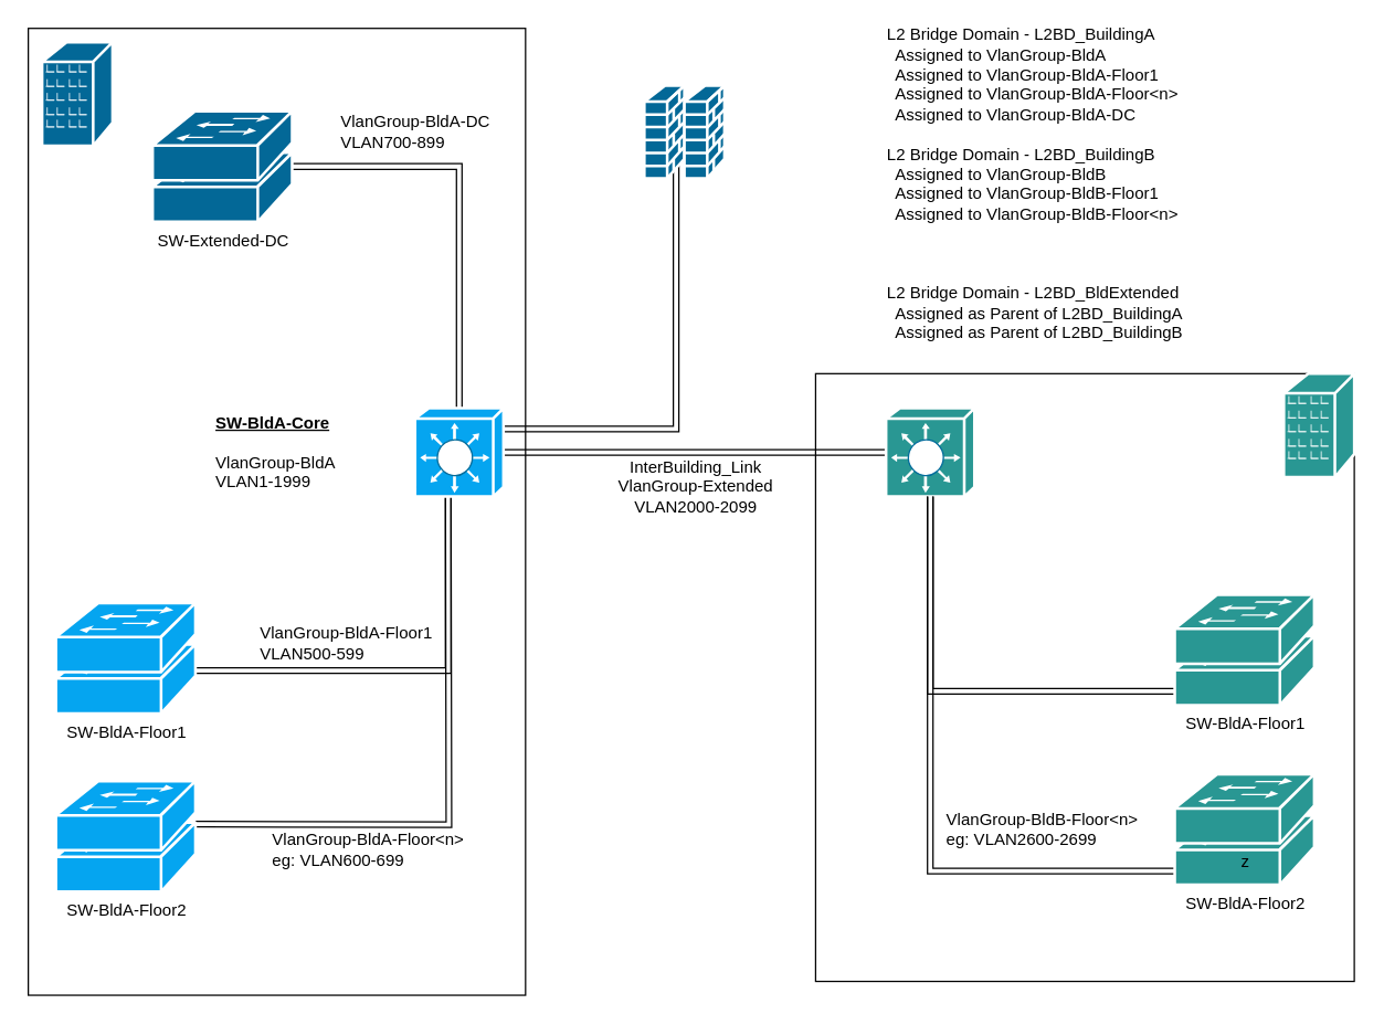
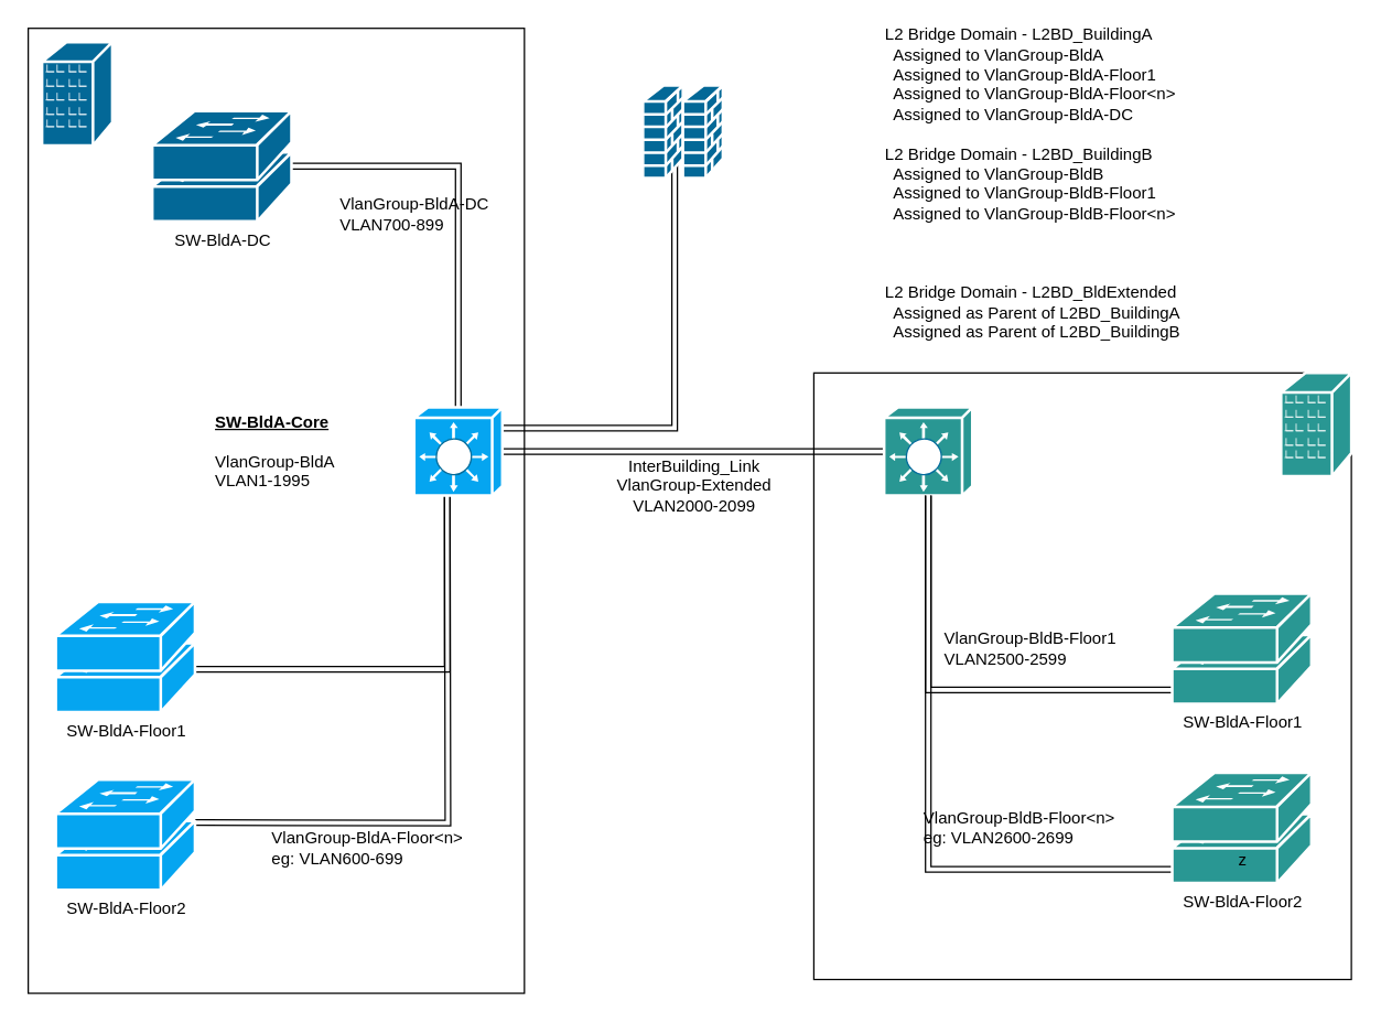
- <mxCell id="30" value="&lt;div&gt;VlanGroup-BldA-DC&lt;/div&gt;&lt;div align=&quot;left&quot;&gt;VLAN700-899&lt;br&gt;&lt;/div&gt;" style="text;html=1;align=center;verticalAlign=middle;resizable=0;points=[];autosize=1;strokeColor=none;fillColor=none;" parent="1" vertex="1"><mxGeometry x="240" y="80" width="120" height="30" as="geometry" /></mxCell>
+ <mxCell id="30" value="&lt;div&gt;VlanGroup-BldA-DC&lt;/div&gt;&lt;div align=&quot;left&quot;&gt;VLAN700-899&lt;br&gt;&lt;/div&gt;" style="text;html=1;align=center;verticalAlign=middle;resizable=0;points=[];autosize=1;strokeColor=none;fillColor=none;" parent="1" vertex="1"><mxGeometry x="240" y="140" width="120" height="30" as="geometry" /></mxCell>
- <mxCell id="28" value="SW-Extended-DC" style="shape=mxgraph.cisco.switches.workgroup_switch;sketch=0;html=1;pointerEvents=1;dashed=0;fillColor=#036897;strokeColor=#ffffff;strokeWidth=2;verticalLabelPosition=bottom;verticalAlign=top;align=center;outlineConnect=0;" parent="27" vertex="1"><mxGeometry y="30" width="101" height="50" as="geometry" /></mxCell>
+ <mxCell id="28" value="SW-BldA-DC" style="shape=mxgraph.cisco.switches.workgroup_switch;sketch=0;html=1;pointerEvents=1;dashed=0;fillColor=#036897;strokeColor=#ffffff;strokeWidth=2;verticalLabelPosition=bottom;verticalAlign=top;align=center;outlineConnect=0;" parent="27" vertex="1"><mxGeometry y="30" width="101" height="50" as="geometry" /></mxCell>
- <mxCell id="23" value="&lt;div align=&quot;left&quot;&gt;&lt;u&gt;&lt;b&gt;SW-BldA-Core&lt;/b&gt;&lt;/u&gt;&lt;/div&gt;&lt;div align=&quot;left&quot;&gt;&lt;br&gt;&lt;/div&gt;&lt;div align=&quot;left&quot;&gt;VlanGroup-BldA&lt;/div&gt;&lt;div align=&quot;left&quot;&gt;VLAN1-1999&lt;br&gt;&lt;/div&gt;" style="text;html=1;align=left;verticalAlign=middle;resizable=0;points=[];autosize=1;strokeColor=none;fillColor=none;" parent="1" vertex="1"><mxGeometry x="154" y="297" width="100" height="60" as="geometry" /></mxCell>
+ <mxCell id="23" value="&lt;div align=&quot;left&quot;&gt;&lt;u&gt;&lt;b&gt;SW-BldA-Core&lt;/b&gt;&lt;/u&gt;&lt;/div&gt;&lt;div align=&quot;left&quot;&gt;&lt;br&gt;&lt;/div&gt;&lt;div align=&quot;left&quot;&gt;VlanGroup-BldA&lt;/div&gt;&lt;div align=&quot;left&quot;&gt;VLAN1-1995&lt;br&gt;&lt;/div&gt;" style="text;html=1;align=left;verticalAlign=middle;resizable=0;points=[];autosize=1;strokeColor=none;fillColor=none;" parent="1" vertex="1"><mxGeometry x="154" y="297" width="100" height="60" as="geometry" /></mxCell>
- <mxCell id="22" value="&lt;div&gt;VlanGroup-BldA-Floor1&lt;/div&gt;&lt;div align=&quot;left&quot;&gt;VLAN500-599&lt;br&gt;&lt;/div&gt;" style="text;html=1;align=center;verticalAlign=middle;resizable=0;points=[];autosize=1;strokeColor=none;fillColor=none;" parent="1" vertex="1"><mxGeometry x="180" y="450" width="140" height="30" as="geometry" /></mxCell>
+ <mxCell id="25" value="&lt;div align=&quot;left&quot;&gt;VlanGroup-BldB-Floor1&lt;/div&gt;&lt;div align=&quot;left&quot;&gt;VLAN2500-2599&lt;br&gt;&lt;/div&gt;" style="text;html=1;align=left;verticalAlign=middle;resizable=0;points=[];autosize=1;strokeColor=none;fillColor=none;shadow=0;" parent="1" vertex="1"><mxGeometry x="683" y="455" width="140" height="30" as="geometry" /></mxCell>
- <mxCell id="24" value="&lt;div align=&quot;left&quot;&gt;VlanGroup-BldB-Floor&amp;lt;n&amp;gt;&lt;/div&gt;&lt;div align=&quot;left&quot;&gt;eg: VLAN2600-2699&lt;br&gt;&lt;/div&gt;" style="text;html=1;align=left;verticalAlign=middle;resizable=0;points=[];autosize=1;strokeColor=none;fillColor=none;shadow=0;" parent="1" vertex="1"><mxGeometry x="683" y="585" width="160" height="30" as="geometry" /></mxCell>
+ <mxCell id="24" value="&lt;div align=&quot;left&quot;&gt;VlanGroup-BldB-Floor&amp;lt;n&amp;gt;&lt;/div&gt;&lt;div align=&quot;left&quot;&gt;eg: VLAN2600-2699&lt;br&gt;&lt;/div&gt;" style="text;html=1;align=left;verticalAlign=middle;resizable=0;points=[];autosize=1;strokeColor=none;fillColor=none;shadow=0;" parent="1" vertex="1"><mxGeometry x="668" y="585" width="160" height="30" as="geometry" /></mxCell>
